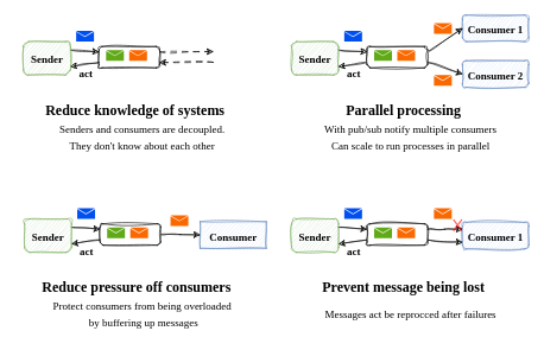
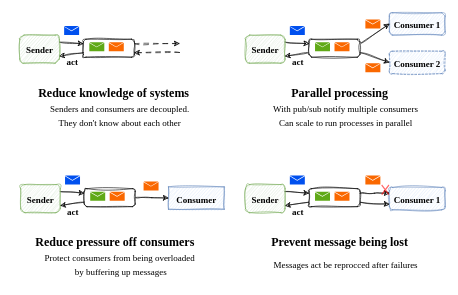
- <mxCell id="5" value="&lt;font style=&quot;font-size: 15px;&quot;&gt;Consumer 2&lt;/font&gt;" style="rounded=1;whiteSpace=wrap;html=1;sketch=1;hachureGap=4;jiggle=2;curveFitting=1;fontFamily=Architects Daughter;fontSource=https%3A%2F%2Ffonts.googleapis.com%2Fcss%3Ffamily%3DArchitects%2BDaughter;fontSize=20;fontStyle=1;fillColor=#dae8fc;strokeColor=#6c8ebf;" parent="1" vertex="1"><mxGeometry x="649" y="84.88" width="93" height="37.31" as="geometry" /></mxCell>
+ <mxCell id="5" value="&lt;font style=&quot;font-size: 15px;&quot;&gt;Consumer 2&lt;/font&gt;" style="rounded=1;whiteSpace=wrap;html=1;sketch=1;hachureGap=4;jiggle=2;curveFitting=1;fontFamily=Architects Daughter;fontSource=https%3A%2F%2Ffonts.googleapis.com%2Fcss%3Ffamily%3DArchitects%2BDaughter;fontSize=20;fontStyle=1;fillColor=#dae8fc;strokeColor=#6c8ebf;dashed=1;" parent="1" vertex="1"><mxGeometry x="649" y="84.88" width="93" height="37.31" as="geometry" /></mxCell>
